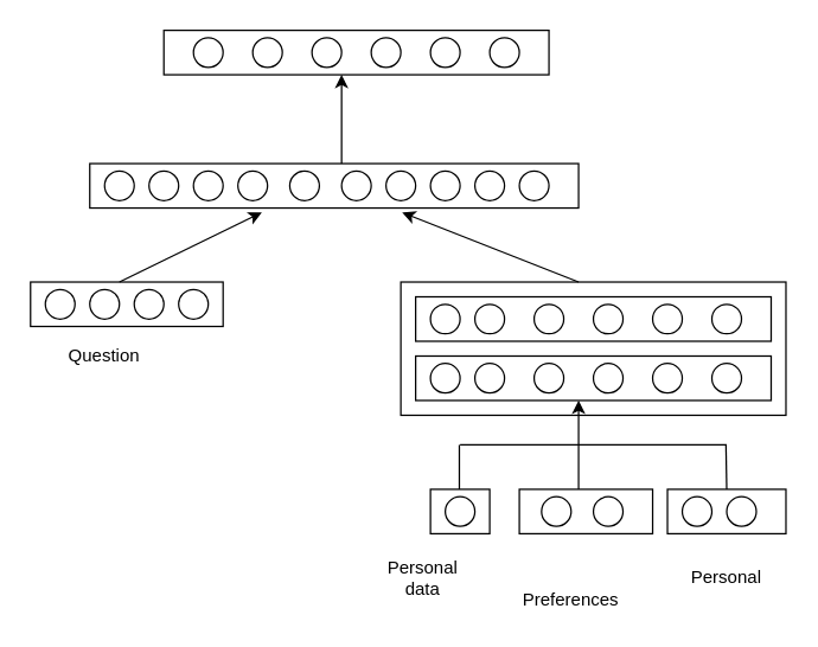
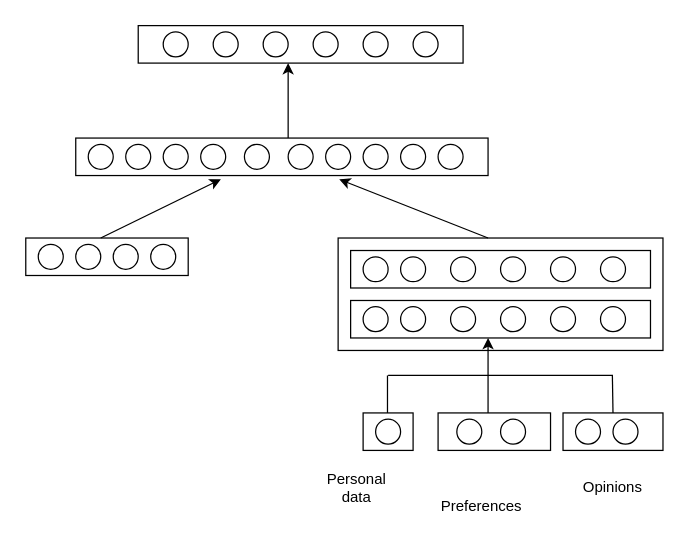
- <mxCell id="58" value="Question" style="text;html=1;strokeColor=none;fillColor=none;align=center;verticalAlign=middle;whiteSpace=wrap;rounded=0;" vertex="1" parent="1"><mxGeometry x="50" y="230" width="40" height="20" as="geometry" /></mxCell>
- <mxCell id="57" value="Personal" style="text;html=1;strokeColor=none;fillColor=none;align=center;verticalAlign=middle;whiteSpace=wrap;rounded=0;" vertex="1" parent="1"><mxGeometry x="470" y="380" width="40" height="20" as="geometry" /></mxCell>
+ <mxCell id="57" value="Opinions" style="text;html=1;strokeColor=none;fillColor=none;align=center;verticalAlign=middle;whiteSpace=wrap;rounded=0;" vertex="1" parent="1"><mxGeometry x="470" y="380" width="40" height="20" as="geometry" /></mxCell>
